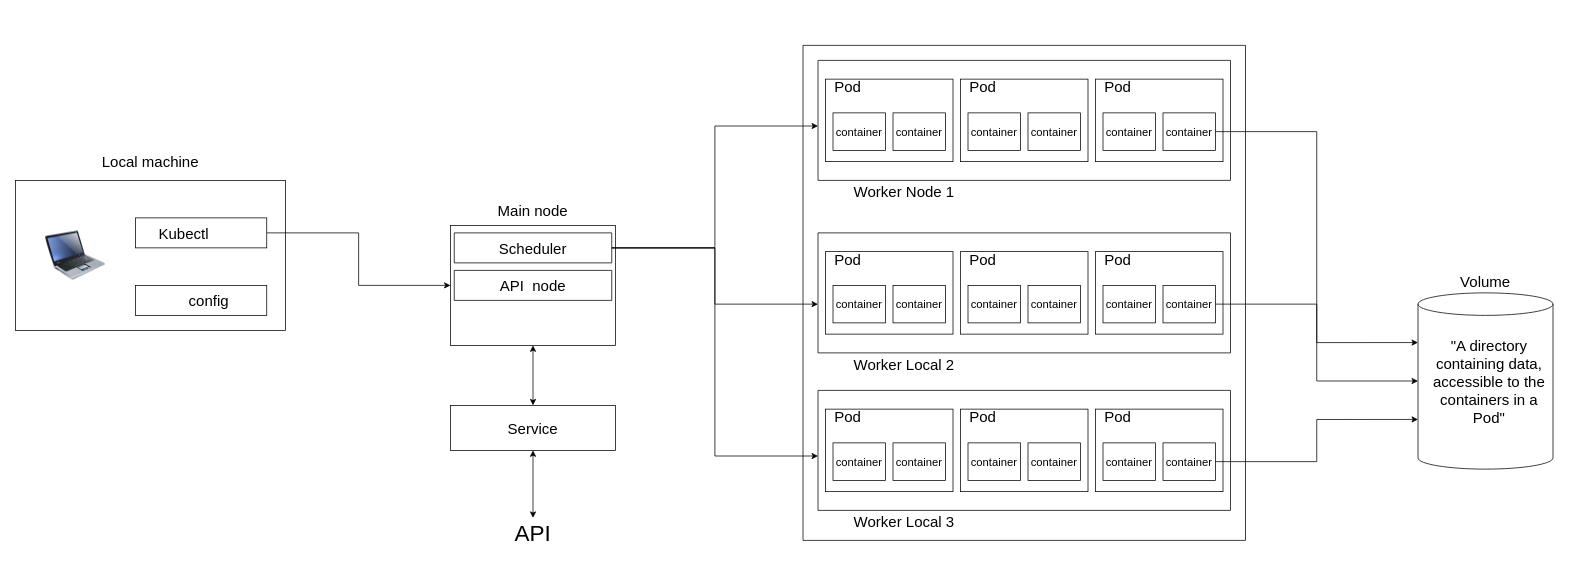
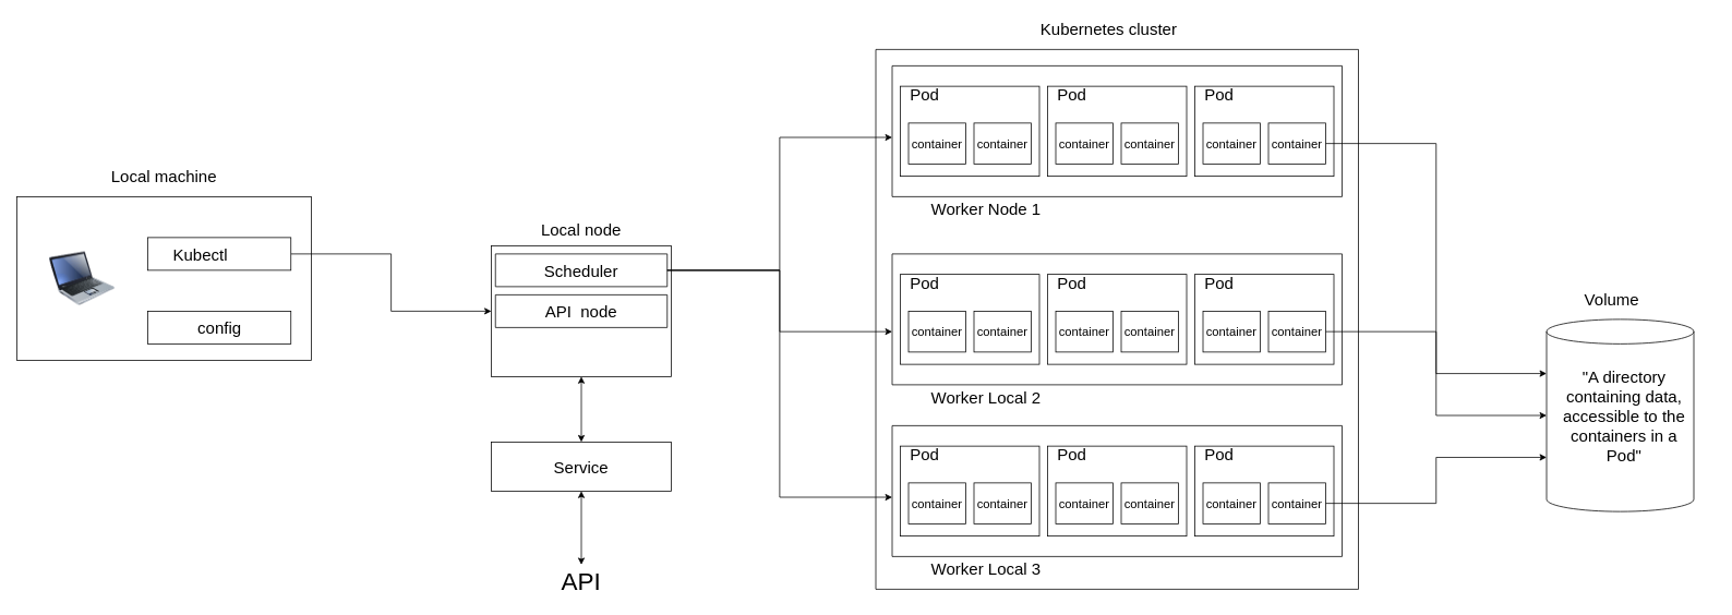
+ <mxCell id="71" value="&lt;font style=&quot;font-size: 20px;&quot;&gt;Kubernetes cluster&lt;br&gt;&lt;/font&gt;" style="text;html=1;strokeColor=none;fillColor=none;align=center;verticalAlign=middle;whiteSpace=wrap;rounded=0;" vertex="1" parent="1"><mxGeometry x="1240" y="20" width="230" height="30" as="geometry" /></mxCell>
- <mxCell id="73" value="&lt;font style=&quot;font-size: 20px;&quot;&gt;Main node&lt;/font&gt;" style="text;html=1;strokeColor=none;fillColor=none;align=center;verticalAlign=middle;whiteSpace=wrap;rounded=0;" vertex="1" parent="1"><mxGeometry x="595" y="265" width="230" height="30" as="geometry" /></mxCell>
+ <mxCell id="73" value="&lt;font style=&quot;font-size: 20px;&quot;&gt;Local node&lt;/font&gt;" style="text;html=1;strokeColor=none;fillColor=none;align=center;verticalAlign=middle;whiteSpace=wrap;rounded=0;" vertex="1" parent="1"><mxGeometry x="595" y="265" width="230" height="30" as="geometry" /></mxCell>
- <mxCell id="85" value="&lt;font style=&quot;font-size: 20px;&quot;&gt;Volume&lt;font style=&quot;font-size: 20px;&quot;&gt;&lt;br&gt;&lt;/font&gt;&lt;/font&gt;" style="text;html=1;strokeColor=none;fillColor=none;align=center;verticalAlign=middle;whiteSpace=wrap;rounded=0;" vertex="1" parent="1"><mxGeometry x="1865" y="360" width="230" height="30" as="geometry" /></mxCell>
+ <mxCell id="85" value="&lt;font style=&quot;font-size: 20px;&quot;&gt;Volume&lt;font style=&quot;font-size: 20px;&quot;&gt;&lt;br&gt;&lt;/font&gt;&lt;/font&gt;" style="text;html=1;strokeColor=none;fillColor=none;align=center;verticalAlign=middle;whiteSpace=wrap;rounded=0;" vertex="1" parent="1"><mxGeometry x="1855" y="350" width="230" height="30" as="geometry" /></mxCell>
- <mxCell id="8" value="&lt;div style=&quot;font-size: 20px;&quot;&gt;&lt;font style=&quot;font-size: 20px;&quot;&gt;config&lt;/font&gt;&lt;/div&gt;" style="text;html=1;strokeColor=none;fillColor=none;align=center;verticalAlign=middle;whiteSpace=wrap;rounded=0;" vertex="1" parent="1"><mxGeometry x="222.5" y="385" width="110" height="30" as="geometry" /></mxCell>
+ <mxCell id="8" value="&lt;div style=&quot;font-size: 20px;&quot;&gt;&lt;font style=&quot;font-size: 20px;&quot;&gt;config&lt;/font&gt;&lt;/div&gt;" style="text;html=1;strokeColor=none;fillColor=none;align=center;verticalAlign=middle;whiteSpace=wrap;rounded=0;" vertex="1" parent="1"><mxGeometry x="212.5" y="385" width="110" height="30" as="geometry" /></mxCell>
